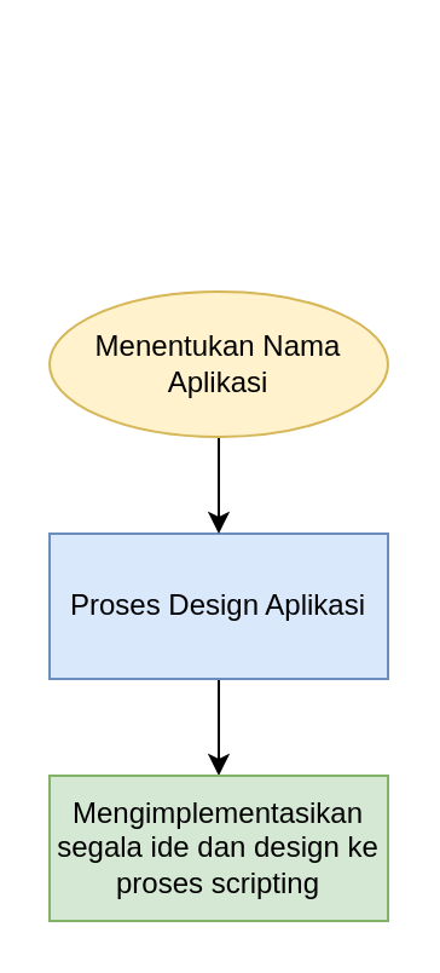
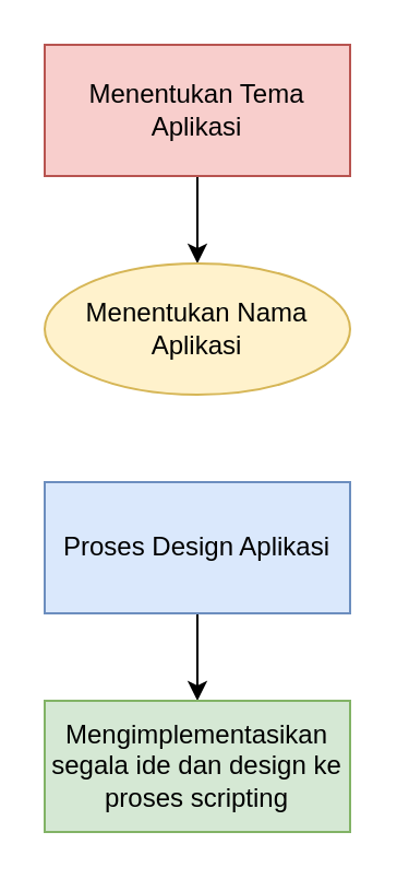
+ <mxCell id="5" value="Menentukan Tema Aplikasi" style="rounded=0;whiteSpace=wrap;html=1;fillColor=#f8cecc;strokeColor=#b85450;" vertex="1" parent="1"><mxGeometry x="20" y="20" width="140" height="60" as="geometry" /></mxCell>
+ <mxCell id="4" style="edgeStyle=orthogonalEdgeStyle;rounded=0;orthogonalLoop=1;jettySize=auto;html=1;" edge="1" parent="1" source="5" target="8"><mxGeometry relative="1" as="geometry" /></mxCell>
- <mxCell id="7" style="edgeStyle=orthogonalEdgeStyle;rounded=0;orthogonalLoop=1;jettySize=auto;html=1;entryX=0.5;entryY=0;entryDx=0;entryDy=0;" edge="1" parent="1" source="8" target="3"><mxGeometry relative="1" as="geometry" /></mxCell>
